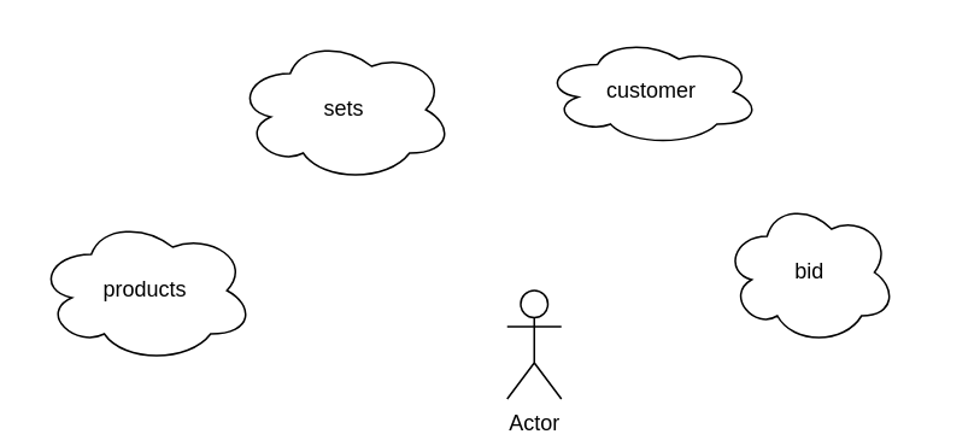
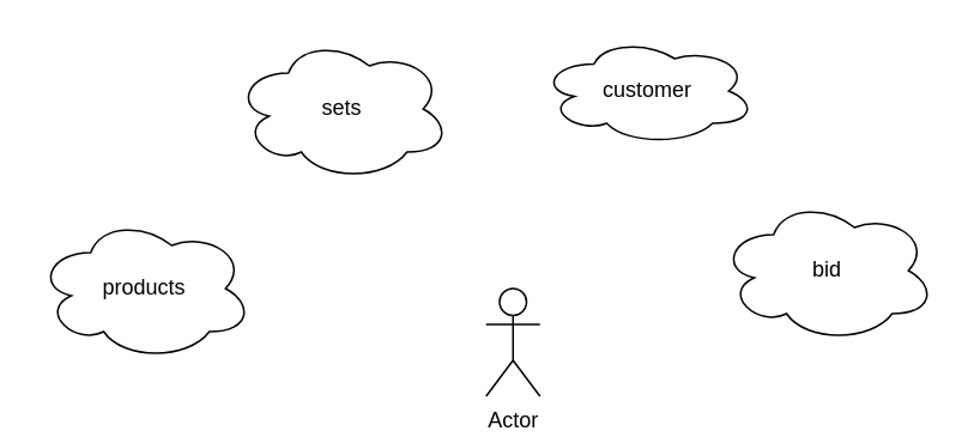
- <mxCell id="6" value="bid" style="ellipse;shape=cloud;whiteSpace=wrap;html=1;" vertex="1" parent="1"><mxGeometry x="400" y="110" width="95" height="80" as="geometry" /></mxCell>
+ <mxCell id="6" value="bid" style="ellipse;shape=cloud;whiteSpace=wrap;html=1;" vertex="1" parent="1"><mxGeometry x="400" y="110" width="120" height="80" as="geometry" /></mxCell>
- <mxCell id="2" value="Actor" style="shape=umlActor;verticalLabelPosition=bottom;verticalAlign=top;html=1;outlineConnect=0;" vertex="1" parent="1"><mxGeometry x="280" y="160" width="30" height="60" as="geometry" /></mxCell>
+ <mxCell id="2" value="Actor" style="shape=umlActor;verticalLabelPosition=bottom;verticalAlign=top;html=1;outlineConnect=0;" vertex="1" parent="1"><mxGeometry x="270" y="160" width="30" height="60" as="geometry" /></mxCell>
